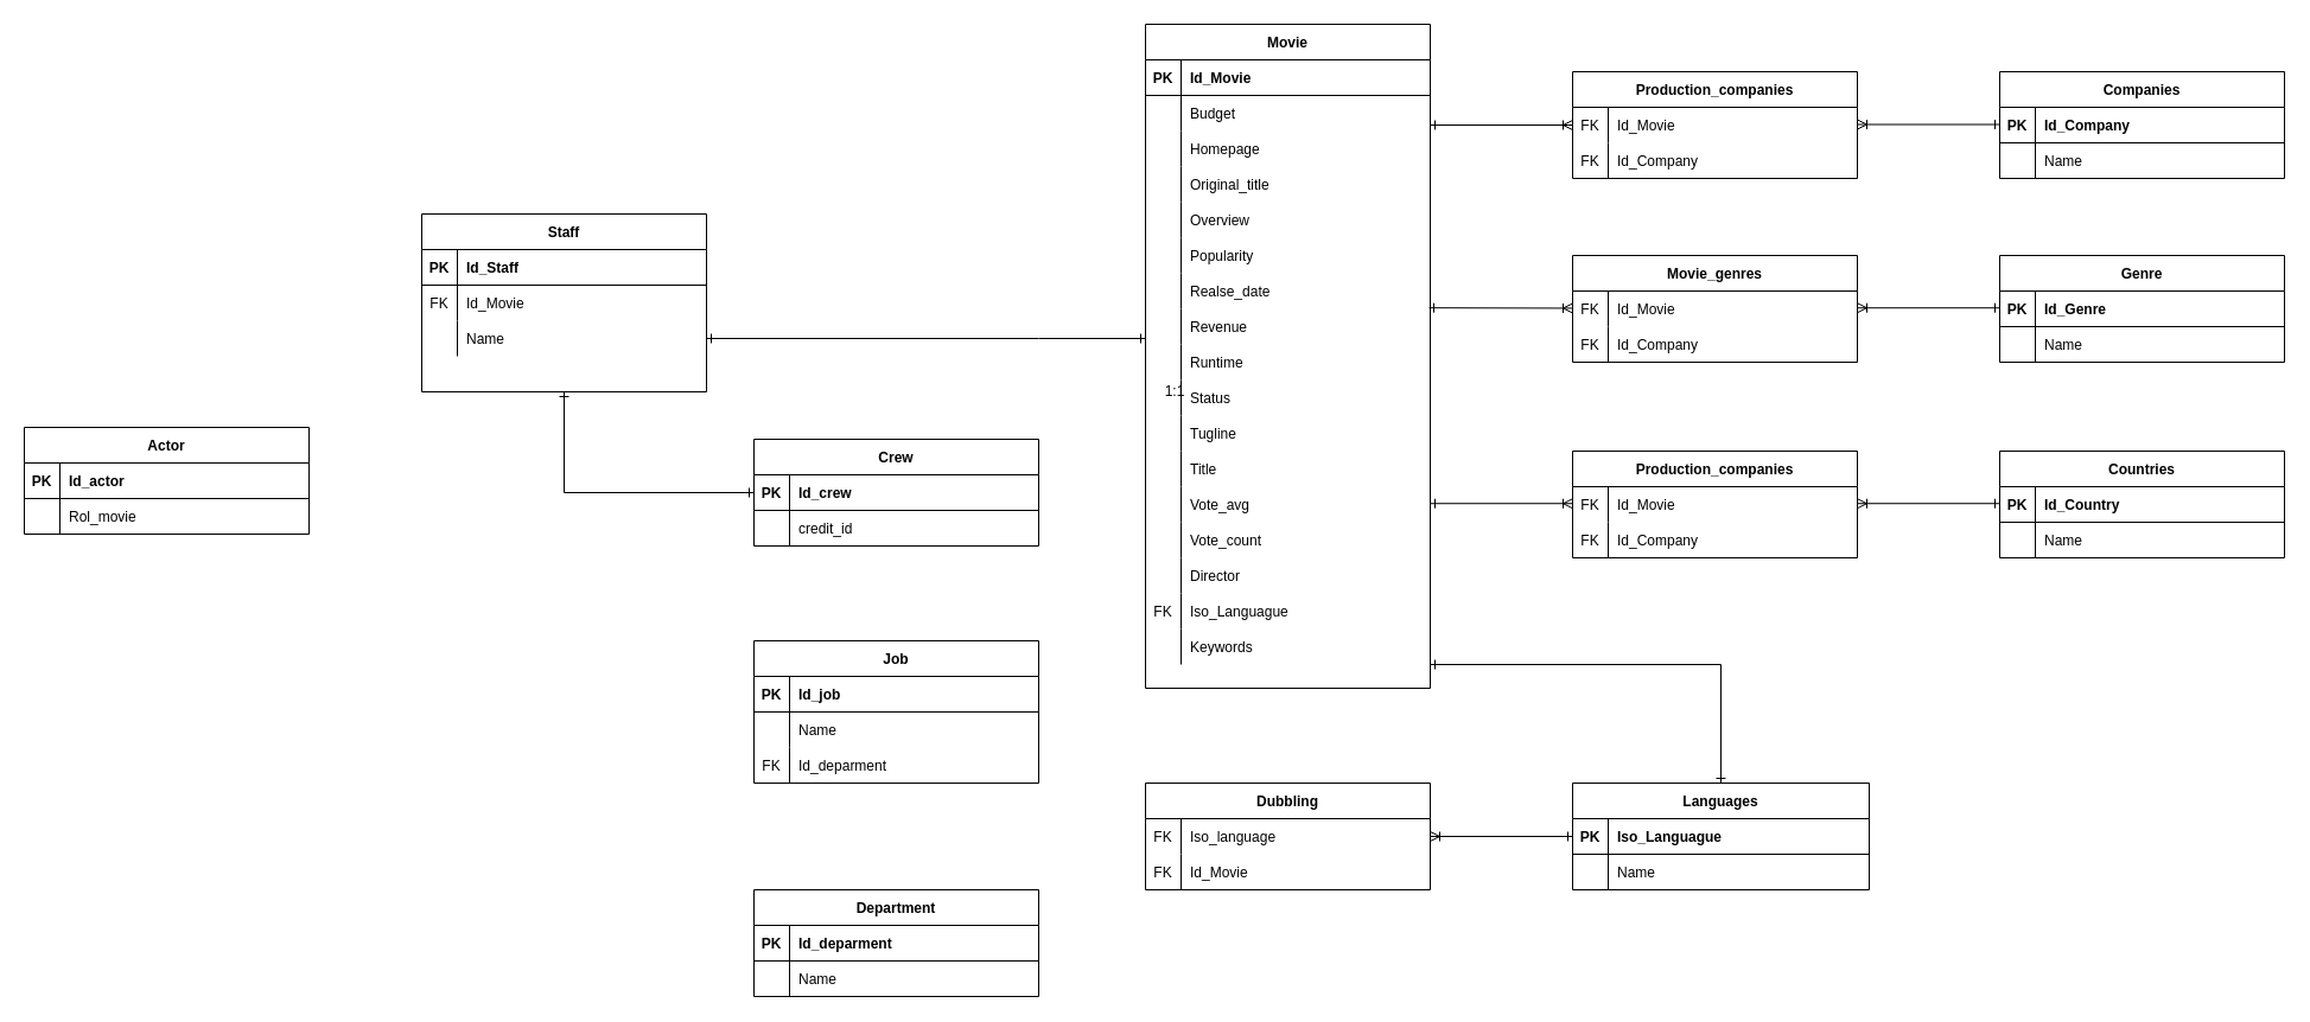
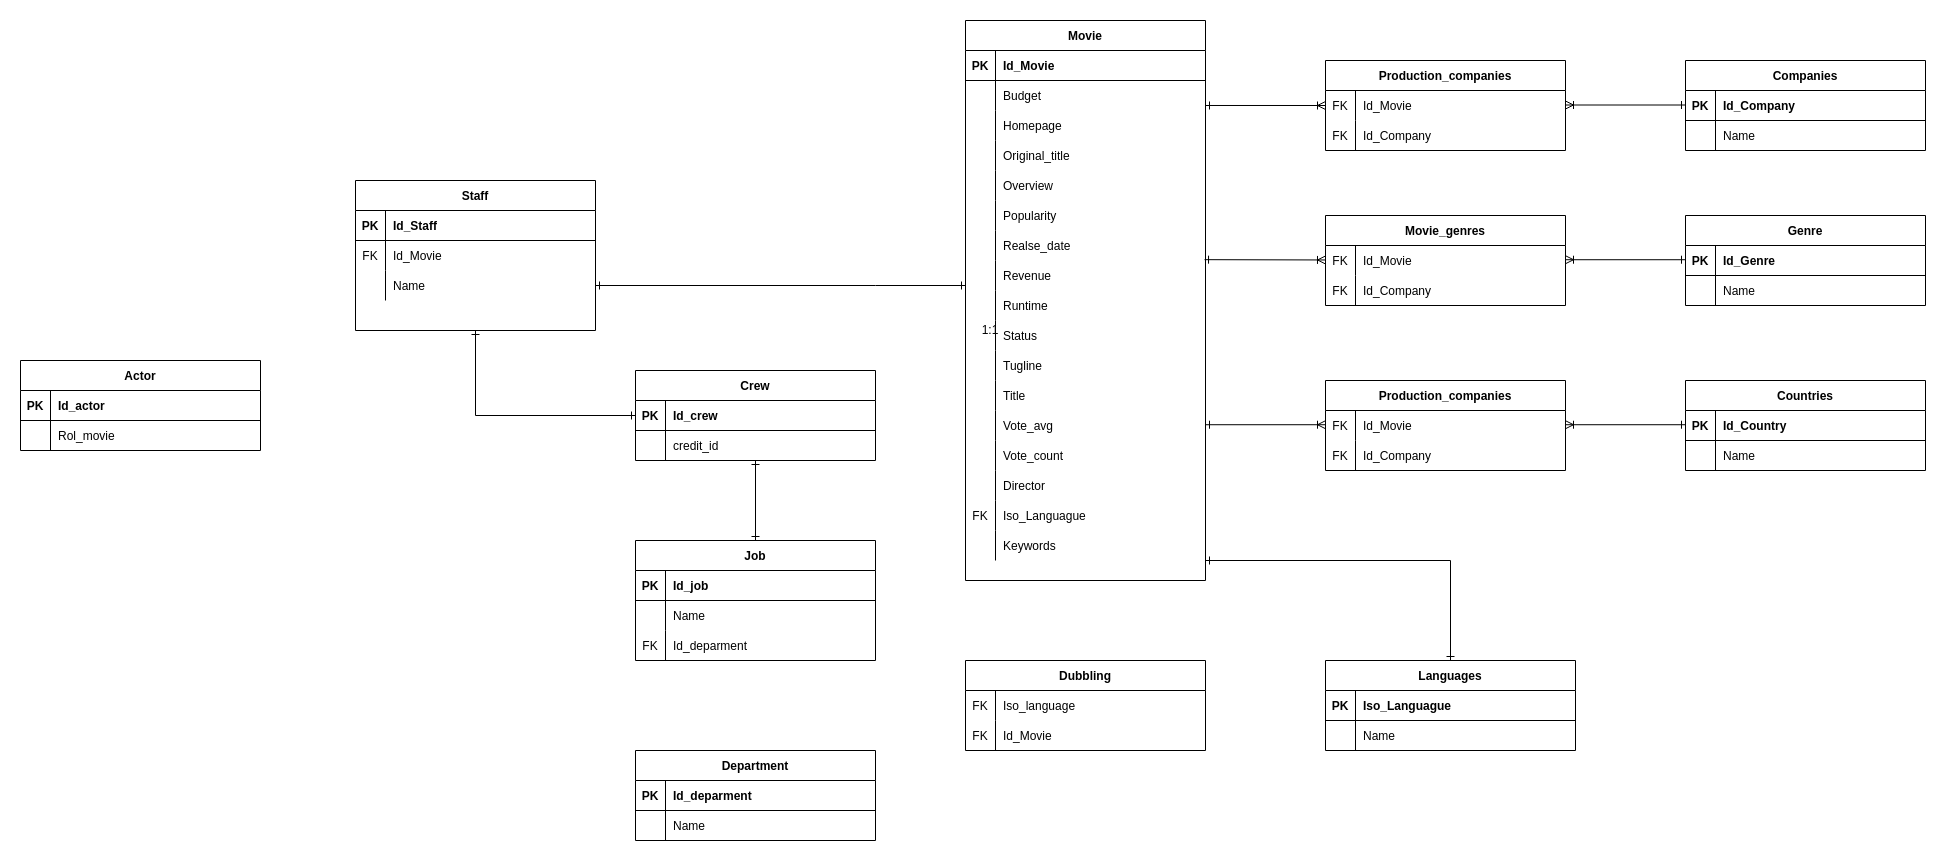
+ <mxCell id="163" style="edgeStyle=orthogonalEdgeStyle;rounded=0;orthogonalLoop=1;jettySize=auto;html=1;startArrow=ERone;startFill=0;endArrow=ERone;endFill=0;" edge="1" parent="1" source="138" target="152"><mxGeometry relative="1" as="geometry"><mxPoint x="754.5" y="640" as="sourcePoint" /><mxPoint x="754.5" y="730" as="targetPoint" /></mxGeometry></mxCell>
- <mxCell id="113" value="" style="endArrow=ERoneToMany;html=1;rounded=0;startArrow=ERone;startFill=0;endFill=0;" parent="1" source="105" target="98" edge="1"><mxGeometry width="50" height="50" relative="1" as="geometry"><mxPoint x="1095" y="590" as="sourcePoint" /><mxPoint x="1155" y="680" as="targetPoint" /></mxGeometry></mxCell>
